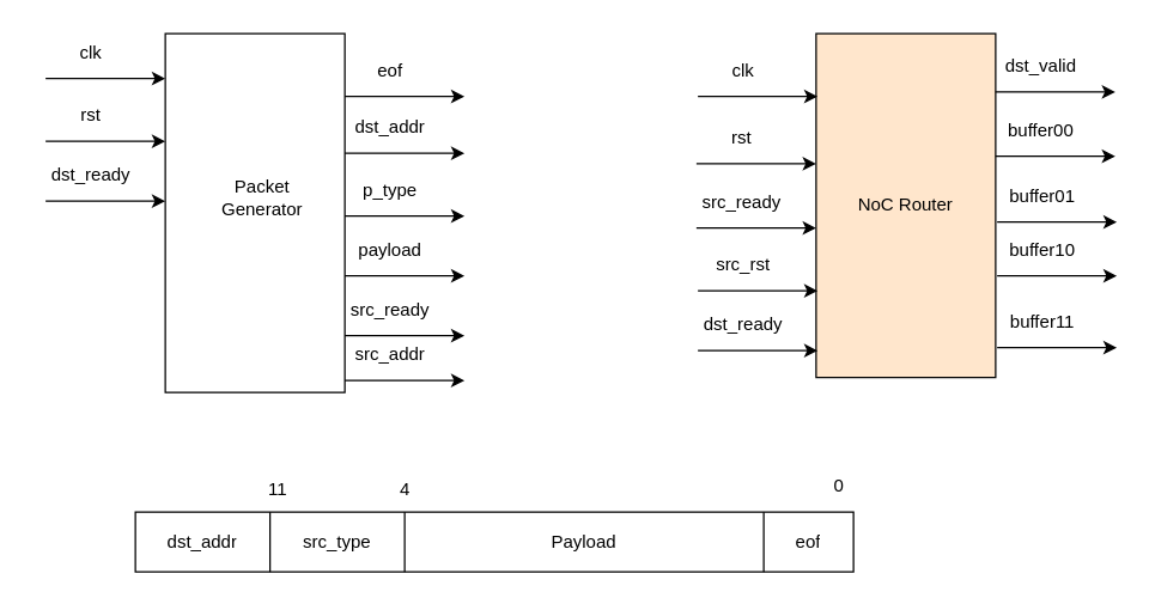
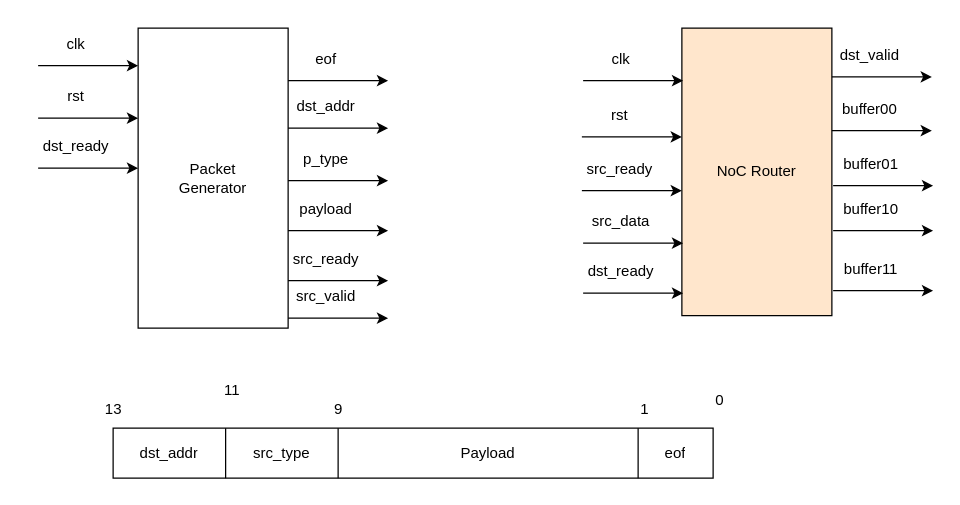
- <mxCell id="4" value="Packet Generator" style="text;html=1;align=center;verticalAlign=middle;whiteSpace=wrap;rounded=0;" vertex="1" parent="2"><mxGeometry x="35" y="95" width="60" height="30" as="geometry" /></mxCell>
+ <mxCell id="4" value="Packet Generator" style="text;html=1;align=center;verticalAlign=middle;whiteSpace=wrap;rounded=0;" vertex="1" parent="2"><mxGeometry x="30" y="105" width="60" height="30" as="geometry" /></mxCell>
- <mxCell id="55" value="src_rst" style="text;html=1;align=center;verticalAlign=middle;resizable=0;points=[];autosize=1;strokeColor=none;fillColor=none;" vertex="1" parent="53"><mxGeometry x="-5" width="70" height="30" as="geometry" /></mxCell>
+ <mxCell id="55" value="src_data" style="text;html=1;align=center;verticalAlign=middle;resizable=0;points=[];autosize=1;strokeColor=none;fillColor=none;" vertex="1" parent="53"><mxGeometry x="-5" width="70" height="30" as="geometry" /></mxCell>
- <mxCell id="31" value="src_addr" style="text;html=1;align=center;verticalAlign=middle;resizable=0;points=[];autosize=1;strokeColor=none;fillColor=none;" vertex="1" parent="29"><mxGeometry x="-5" width="70" height="30" as="geometry" /></mxCell>
+ <mxCell id="31" value="src_valid" style="text;html=1;align=center;verticalAlign=middle;resizable=0;points=[];autosize=1;strokeColor=none;fillColor=none;" vertex="1" parent="29"><mxGeometry x="-5" width="70" height="30" as="geometry" /></mxCell>
- <mxCell id="38" value="0" style="text;html=1;align=center;verticalAlign=middle;resizable=0;points=[];autosize=1;strokeColor=none;fillColor=none;" vertex="1" parent="1"><mxGeometry x="545" y="310" width="30" height="30" as="geometry" /></mxCell>
+ <mxCell id="38" value="0" style="text;html=1;align=center;verticalAlign=middle;resizable=0;points=[];autosize=1;strokeColor=none;fillColor=none;" vertex="1" parent="1"><mxGeometry x="560" y="305" width="30" height="30" as="geometry" /></mxCell>
+ <mxCell id="42" value="13" style="text;html=1;align=center;verticalAlign=middle;resizable=0;points=[];autosize=1;strokeColor=none;fillColor=none;" vertex="1" parent="1"><mxGeometry x="70" y="312" width="40" height="30" as="geometry" /></mxCell>
- <mxCell id="41" value="11" style="text;html=1;align=center;verticalAlign=middle;resizable=0;points=[];autosize=1;strokeColor=none;fillColor=none;" vertex="1" parent="1"><mxGeometry x="165" y="312" width="40" height="30" as="geometry" /></mxCell>
+ <mxCell id="41" value="11" style="text;html=1;align=center;verticalAlign=middle;resizable=0;points=[];autosize=1;strokeColor=none;fillColor=none;" vertex="1" parent="1"><mxGeometry x="165" y="297" width="40" height="30" as="geometry" /></mxCell>
- <mxCell id="40" value="4" style="text;html=1;align=center;verticalAlign=middle;resizable=0;points=[];autosize=1;strokeColor=none;fillColor=none;" vertex="1" parent="1"><mxGeometry x="255" y="312" width="30" height="30" as="geometry" /></mxCell>
+ <mxCell id="40" value="9" style="text;html=1;align=center;verticalAlign=middle;resizable=0;points=[];autosize=1;strokeColor=none;fillColor=none;" vertex="1" parent="1"><mxGeometry x="255" y="312" width="30" height="30" as="geometry" /></mxCell>
+ <mxCell id="39" value="1" style="text;html=1;align=center;verticalAlign=middle;resizable=0;points=[];autosize=1;strokeColor=none;fillColor=none;" vertex="1" parent="1"><mxGeometry x="500" y="312" width="30" height="30" as="geometry" /></mxCell>
